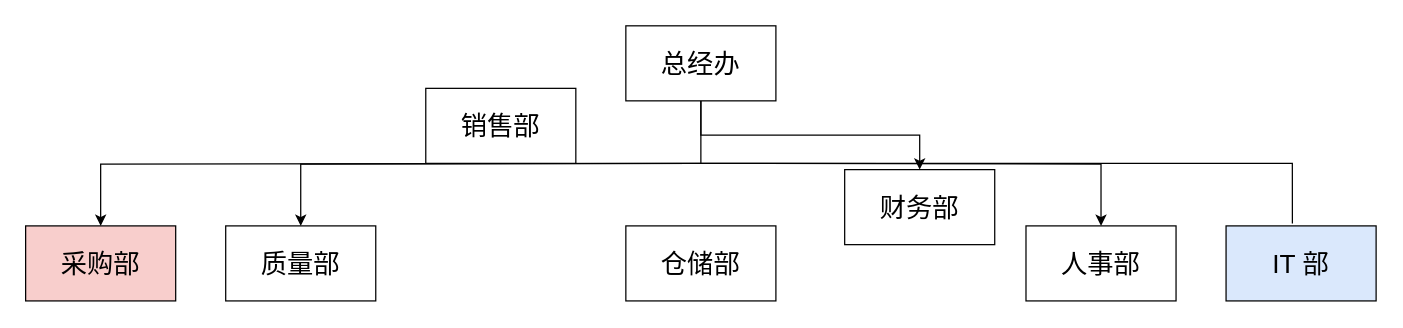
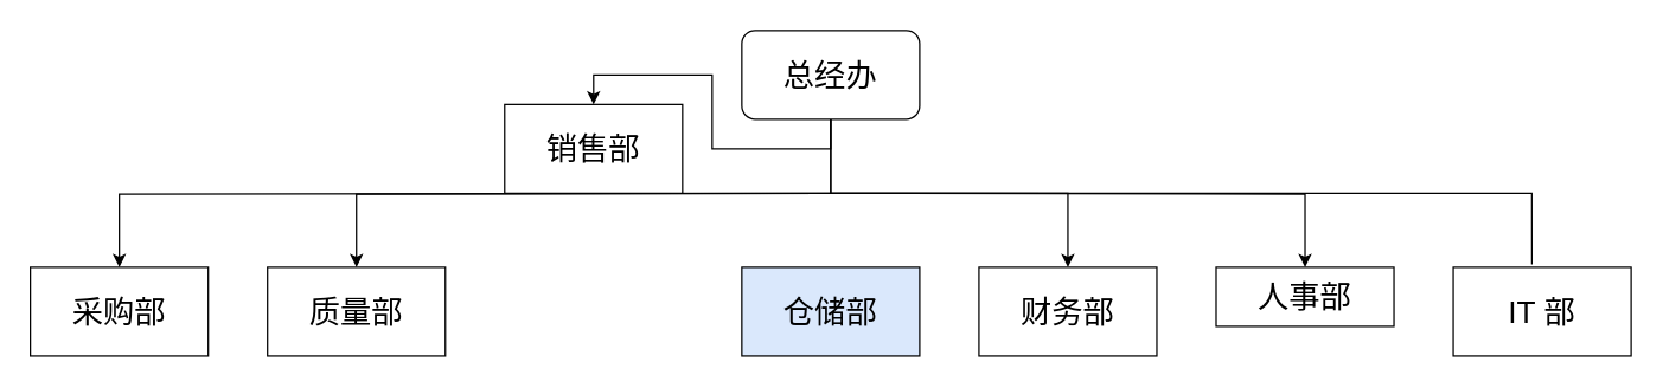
- <mxCell id="8" value="总经办" style="rounded=0;whiteSpace=wrap;html=1;fontSize=21;" vertex="1" parent="1"><mxGeometry x="500" y="20" width="120" height="60" as="geometry" /></mxCell>
+ <mxCell id="8" value="总经办" style="whiteSpace=wrap;html=1;fontSize=21;rounded=1;" vertex="1" parent="1"><mxGeometry x="500" y="20" width="120" height="60" as="geometry" /></mxCell>
+ <mxCell id="3" style="edgeStyle=orthogonalEdgeStyle;rounded=0;orthogonalLoop=1;jettySize=auto;html=1;exitX=0.5;exitY=1;exitDx=0;exitDy=0;entryX=0.5;entryY=0;entryDx=0;entryDy=0;fontSize=21;" edge="1" parent="1" source="8" target="12"><mxGeometry relative="1" as="geometry" /></mxCell>
- <mxCell id="11" value="财务部" style="rounded=0;whiteSpace=wrap;html=1;fontSize=21;shadow=0;" vertex="1" parent="1"><mxGeometry x="675" y="135" width="120" height="60" as="geometry" /></mxCell>
+ <mxCell id="11" value="财务部" style="rounded=0;whiteSpace=wrap;html=1;fontSize=21;shadow=0;" vertex="1" parent="1"><mxGeometry x="660" y="180" width="120" height="60" as="geometry" /></mxCell>
- <mxCell id="9" value="采购部" style="rounded=0;whiteSpace=wrap;html=1;fontSize=21;shadow=0;fillColor=#f8cecc;" vertex="1" parent="1"><mxGeometry x="20" y="180" width="120" height="60" as="geometry" /></mxCell>
+ <mxCell id="9" value="采购部" style="rounded=0;whiteSpace=wrap;html=1;fontSize=21;shadow=0;" vertex="1" parent="1"><mxGeometry x="20" y="180" width="120" height="60" as="geometry" /></mxCell>
- <mxCell id="13" value="仓储部" style="rounded=0;whiteSpace=wrap;html=1;fontSize=21;shadow=0;" vertex="1" parent="1"><mxGeometry x="500" y="180" width="120" height="60" as="geometry" /></mxCell>
+ <mxCell id="13" value="仓储部" style="rounded=0;whiteSpace=wrap;html=1;fontSize=21;shadow=0;fillColor=#dae8fc;" vertex="1" parent="1"><mxGeometry x="500" y="180" width="120" height="60" as="geometry" /></mxCell>
- <mxCell id="14" value="人事部" style="rounded=0;whiteSpace=wrap;html=1;fontSize=21;shadow=0;" vertex="1" parent="1"><mxGeometry x="820" y="180" width="120" height="60" as="geometry" /></mxCell>
+ <mxCell id="14" value="人事部" style="rounded=0;whiteSpace=wrap;html=1;fontSize=21;shadow=0;" vertex="1" parent="1"><mxGeometry x="820" y="180" width="120" height="40" as="geometry" /></mxCell>
- <mxCell id="15" value="IT 部" style="rounded=0;whiteSpace=wrap;html=1;fontSize=21;shadow=0;fillColor=#dae8fc;" vertex="1" parent="1"><mxGeometry x="980" y="180" width="120" height="60" as="geometry" /></mxCell>
+ <mxCell id="15" value="IT 部" style="rounded=0;whiteSpace=wrap;html=1;fontSize=21;shadow=0;" vertex="1" parent="1"><mxGeometry x="980" y="180" width="120" height="60" as="geometry" /></mxCell>
